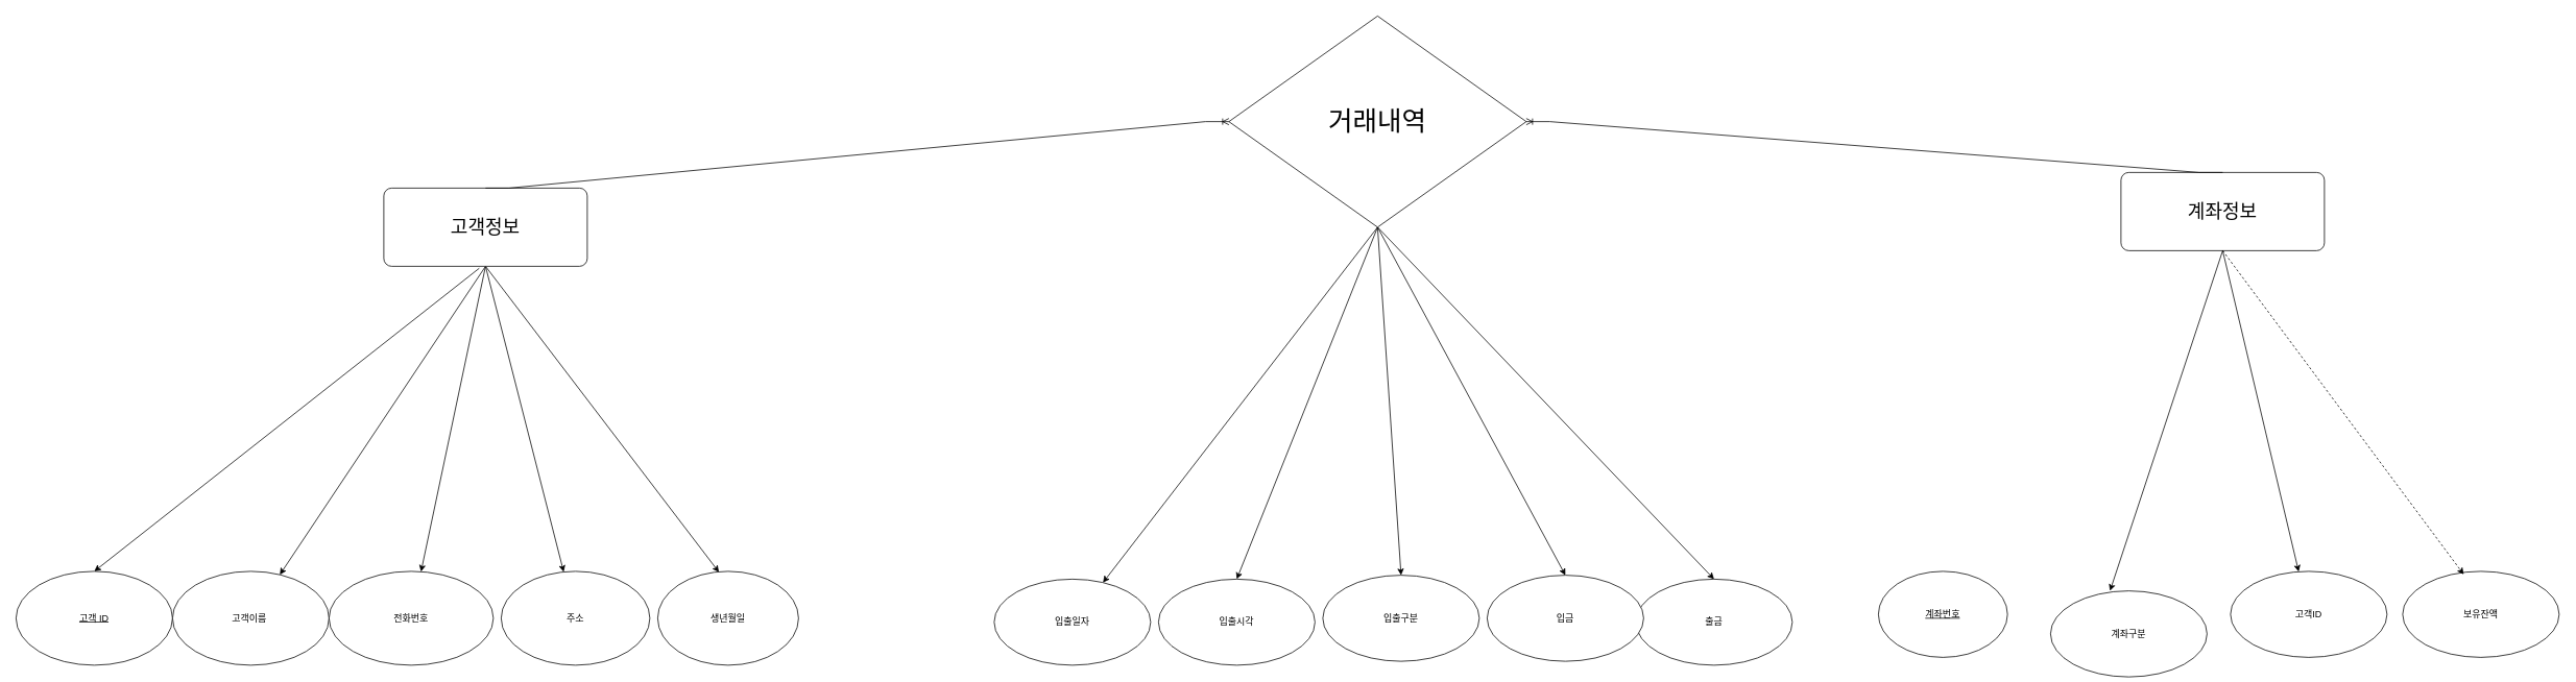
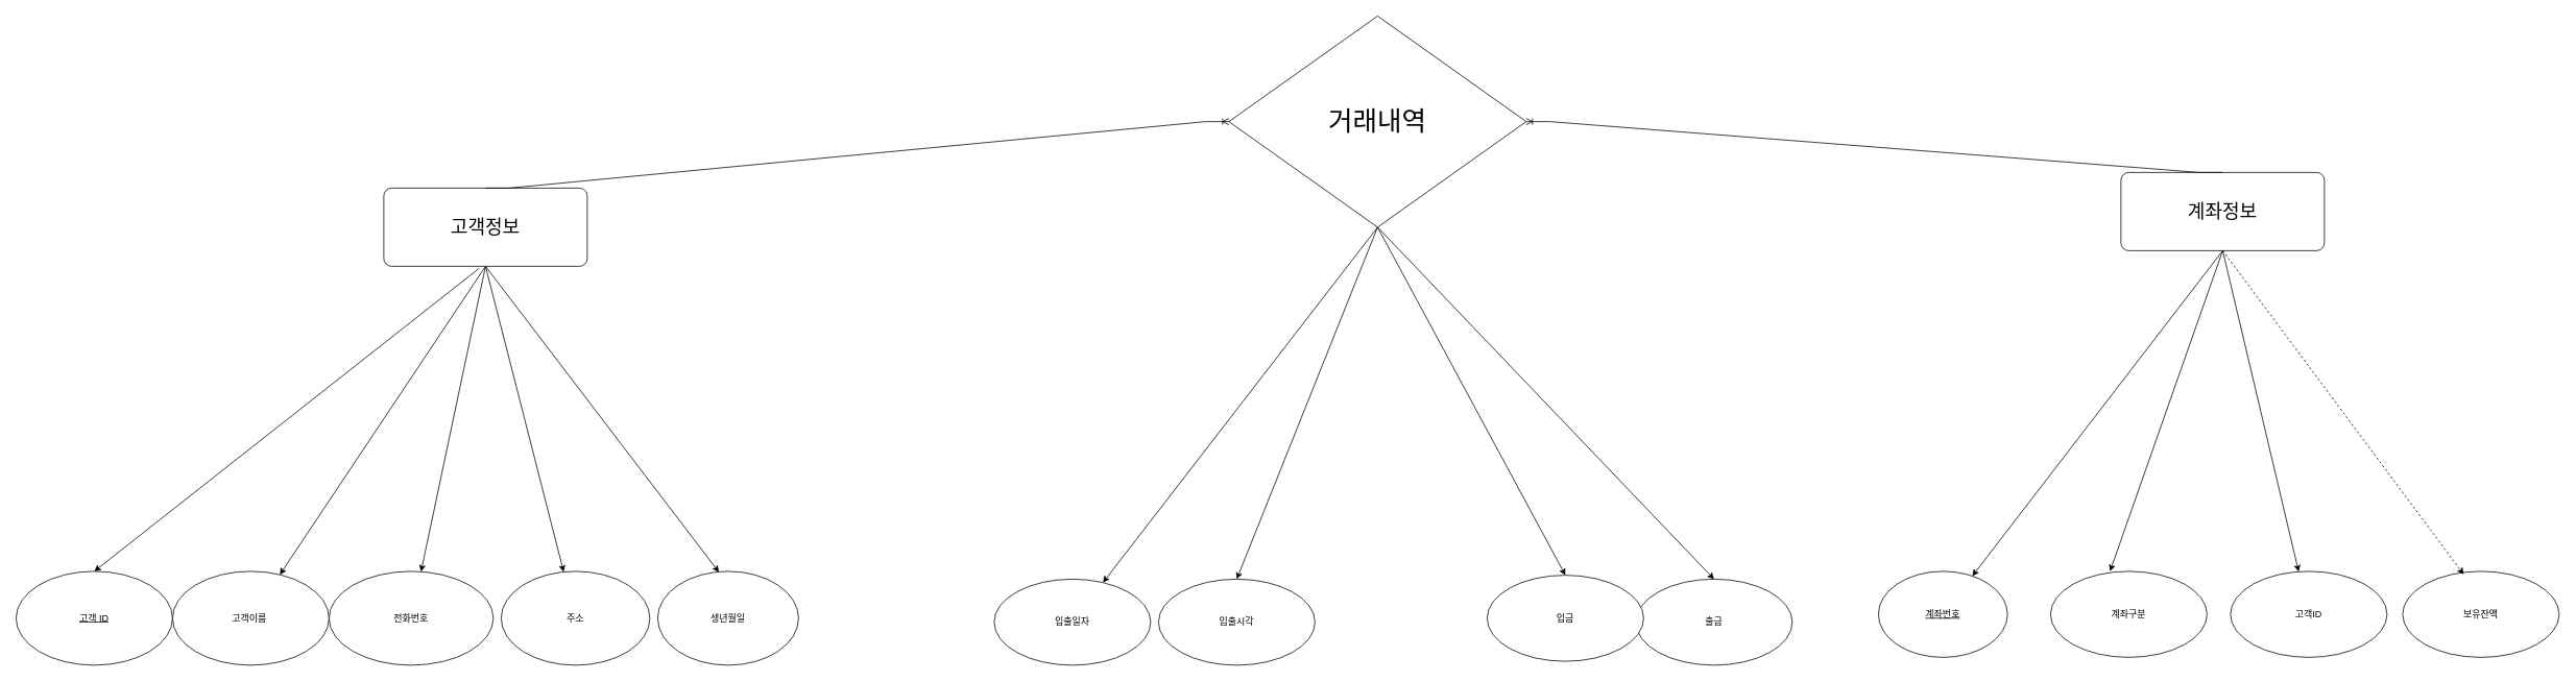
- <mxCell id="20" style="rounded=0;orthogonalLoop=1;jettySize=auto;html=1;entryX=0.5;entryY=0;entryDx=0;entryDy=0;exitX=0.5;exitY=1;exitDx=0;exitDy=0;" parent="1" source="25" target="15" edge="1"><mxGeometry relative="1" as="geometry"><mxPoint x="1901.22" y="570" as="sourcePoint" /><mxPoint x="1801.22" y="720" as="targetPoint" /></mxGeometry></mxCell>
+ <mxCell id="23" value="" style="rounded=0;orthogonalLoop=1;jettySize=auto;html=1;exitX=0.5;exitY=1;exitDx=0;exitDy=0;" parent="1" source="26" target="24" edge="1"><mxGeometry relative="1" as="geometry"><mxPoint x="2690" y="430" as="sourcePoint" /><mxPoint x="1459.996" y="761.121" as="targetPoint" /></mxGeometry></mxCell>
- <mxCell id="15" value="입출구분" style="ellipse;whiteSpace=wrap;html=1;align=center;" parent="1" vertex="1"><mxGeometry x="1690" y="735" width="200" height="110" as="geometry" /></mxCell>
- <mxCell id="29" value="계좌구분&lt;br&gt;" style="ellipse;whiteSpace=wrap;html=1;align=center;" vertex="1" parent="1"><mxGeometry x="2620" y="755" width="200" height="110" as="geometry" /></mxCell>
+ <mxCell id="29" value="계좌구분&lt;br&gt;" style="ellipse;whiteSpace=wrap;html=1;align=center;" vertex="1" parent="1"><mxGeometry x="2620" y="730" width="200" height="110" as="geometry" /></mxCell>
